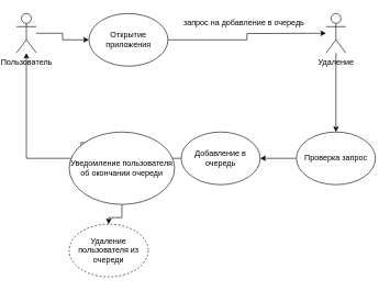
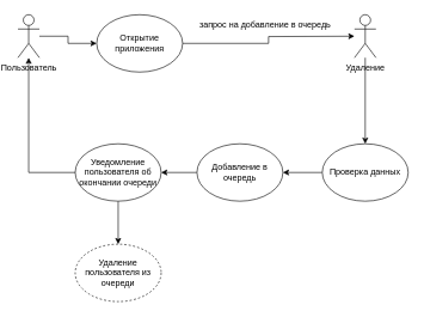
- <mxCell id="10" value="Проверка запрос" style="ellipse;whiteSpace=wrap;html=1;" vertex="1" parent="1"><mxGeometry x="445" y="200" width="120" height="80" as="geometry" /></mxCell>
+ <mxCell id="10" value="Проверка данных" style="ellipse;whiteSpace=wrap;html=1;" vertex="1" parent="1"><mxGeometry x="445" y="200" width="120" height="80" as="geometry" /></mxCell>
- <mxCell id="15" value="Уведомление пользователя об окончании очереди" style="ellipse;whiteSpace=wrap;html=1;" vertex="1" parent="1"><mxGeometry x="100" y="200" width="160" height="110" as="geometry" /></mxCell>
+ <mxCell id="15" value="Уведомление пользователя об окончании очереди" style="ellipse;whiteSpace=wrap;html=1;" vertex="1" parent="1"><mxGeometry x="100" y="200" width="120" height="80" as="geometry" /></mxCell>
